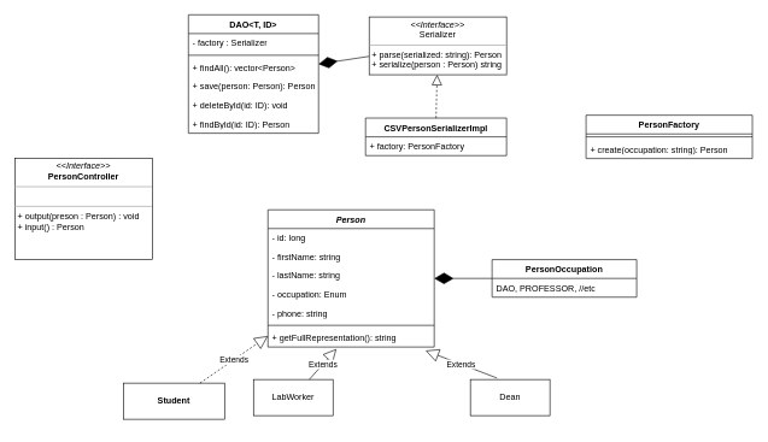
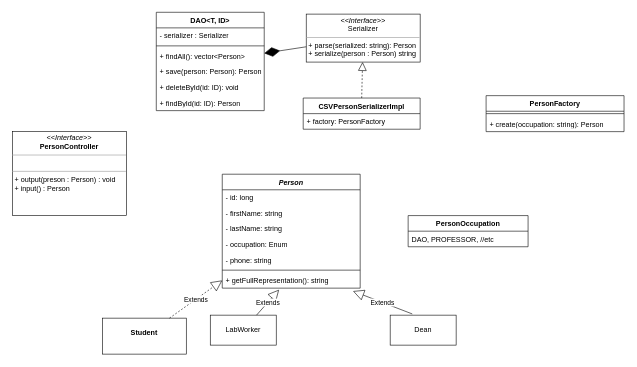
- <mxCell id="12" value="- factory : Serializer" style="text;strokeColor=none;fillColor=none;align=left;verticalAlign=top;spacingLeft=4;spacingRight=4;overflow=hidden;rotatable=0;points=[[0,0.5],[1,0.5]];portConstraint=eastwest;whiteSpace=wrap;html=1;" parent="11" vertex="1"><mxGeometry y="26" width="180" height="26" as="geometry" /></mxCell>
+ <mxCell id="12" value="- serializer : Serializer" style="text;strokeColor=none;fillColor=none;align=left;verticalAlign=top;spacingLeft=4;spacingRight=4;overflow=hidden;rotatable=0;points=[[0,0.5],[1,0.5]];portConstraint=eastwest;whiteSpace=wrap;html=1;" parent="11" vertex="1"><mxGeometry y="26" width="180" height="26" as="geometry" /></mxCell>
- <mxCell id="30" value="" style="endArrow=diamondThin;endFill=1;endSize=24;html=1;rounded=0;" edge="1" parent="1" source="28" target="2"><mxGeometry width="160" relative="1" as="geometry"><mxPoint x="650" y="500" as="sourcePoint" /><mxPoint x="810" y="500" as="targetPoint" /></mxGeometry></mxCell>
- <mxCell id="19" value="&lt;p style=&quot;margin:0px;margin-top:4px;text-align:center;&quot;&gt;&lt;br&gt;&lt;b&gt;Student&lt;/b&gt;&lt;/p&gt;" style="verticalAlign=top;align=left;overflow=fill;fontSize=12;fontFamily=Helvetica;html=1;whiteSpace=wrap;" parent="1" vertex="1"><mxGeometry x="170" y="530" width="140" height="50" as="geometry" /></mxCell>
+ <mxCell id="19" value="&lt;p style=&quot;margin:0px;margin-top:4px;text-align:center;&quot;&gt;&lt;br&gt;&lt;b&gt;Student&lt;/b&gt;&lt;/p&gt;" style="verticalAlign=top;align=left;overflow=fill;fontSize=12;fontFamily=Helvetica;html=1;whiteSpace=wrap;" parent="1" vertex="1"><mxGeometry x="170" y="530" width="140" height="60" as="geometry" /></mxCell>
